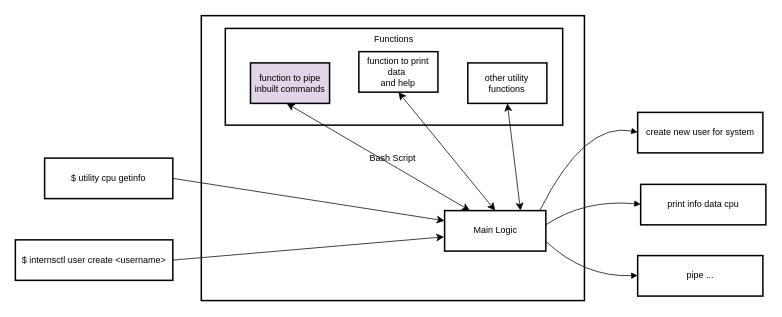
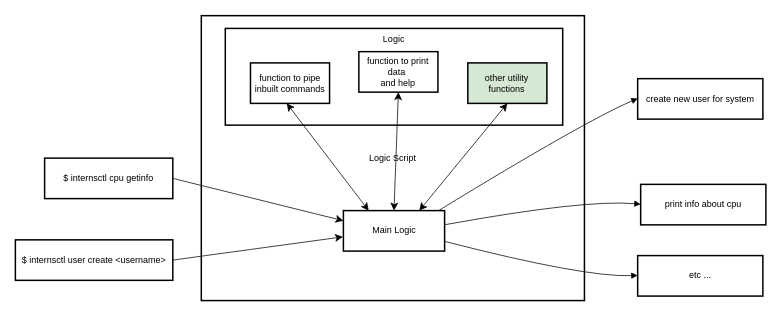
- <mxCell id="3" value="Functions" style="whiteSpace=wrap;strokeWidth=2;verticalAlign=top;" parent="1" vertex="1"><mxGeometry x="300" y="37" width="450" height="129" as="geometry" /></mxCell>
+ <mxCell id="3" value="Logic" style="whiteSpace=wrap;strokeWidth=2;verticalAlign=top;" parent="1" vertex="1"><mxGeometry x="300" y="37" width="450" height="129" as="geometry" /></mxCell>
- <mxCell id="4" value="function to pipe inbuilt commands" style="whiteSpace=wrap;strokeWidth=2;fillColor=#e1d5e7;" parent="3" vertex="1"><mxGeometry x="33.594" y="46" width="105.469" height="54" as="geometry" /></mxCell>
+ <mxCell id="4" value="function to pipe inbuilt commands" style="whiteSpace=wrap;strokeWidth=2;" parent="3" vertex="1"><mxGeometry x="33.594" y="46" width="105.469" height="54" as="geometry" /></mxCell>
- <mxCell id="6" value="other utility functions" style="whiteSpace=wrap;strokeWidth=2;" parent="3" vertex="1"><mxGeometry x="323.438" y="46" width="105.469" height="54" as="geometry" /></mxCell>
+ <mxCell id="6" value="other utility functions" style="whiteSpace=wrap;strokeWidth=2;fillColor=#d5e8d4;" parent="3" vertex="1"><mxGeometry x="323.438" y="46" width="105.469" height="54" as="geometry" /></mxCell>
- <mxCell id="10" value="create new user for system" style="whiteSpace=wrap;strokeWidth=2;" parent="1" vertex="1"><mxGeometry x="850" y="149" width="167" height="54" as="geometry" /></mxCell>
+ <mxCell id="10" value="create new user for system" style="whiteSpace=wrap;strokeWidth=2;" parent="1" vertex="1"><mxGeometry x="850" y="104" width="167" height="54" as="geometry" /></mxCell>
- <mxCell id="2" value="Bash Script" style="whiteSpace=wrap;strokeWidth=2;" parent="1" vertex="1"><mxGeometry x="268" y="20" width="511" height="380" as="geometry" /></mxCell>
+ <mxCell id="2" value="Logic Script" style="whiteSpace=wrap;strokeWidth=2;" parent="1" vertex="1"><mxGeometry x="268" y="20" width="511" height="380" as="geometry" /></mxCell>
- <mxCell id="8" value="$ utility cpu getinfo" style="whiteSpace=wrap;strokeWidth=2;" parent="1" vertex="1"><mxGeometry x="59" y="210" width="171" height="54" as="geometry" /></mxCell>
+ <mxCell id="8" value="$ internsctl cpu getinfo" style="whiteSpace=wrap;strokeWidth=2;" parent="1" vertex="1"><mxGeometry x="59" y="210" width="171" height="54" as="geometry" /></mxCell>
- <mxCell id="11" value="print info data cpu" style="whiteSpace=wrap;strokeWidth=2;" parent="1" vertex="1"><mxGeometry x="854" y="245" width="167" height="54" as="geometry" /></mxCell>
+ <mxCell id="11" value="print info about cpu" style="whiteSpace=wrap;strokeWidth=2;" parent="1" vertex="1"><mxGeometry x="854" y="245" width="167" height="54" as="geometry" /></mxCell>
- <mxCell id="7" value="Main Logic" style="whiteSpace=wrap;strokeWidth=2;" parent="1" vertex="1"><mxGeometry x="592.5" y="280" width="135" height="54" as="geometry" /></mxCell>
+ <mxCell id="7" value="Main Logic" style="whiteSpace=wrap;strokeWidth=2;" parent="1" vertex="1"><mxGeometry x="457.5" y="280" width="135" height="54" as="geometry" /></mxCell>
- <mxCell id="12" value="pipe ..." style="whiteSpace=wrap;strokeWidth=2;" parent="1" vertex="1"><mxGeometry x="850" y="340" width="167" height="54" as="geometry" /></mxCell>
+ <mxCell id="12" value="etc ..." style="whiteSpace=wrap;strokeWidth=2;" parent="1" vertex="1"><mxGeometry x="850" y="340" width="167" height="54" as="geometry" /></mxCell>
